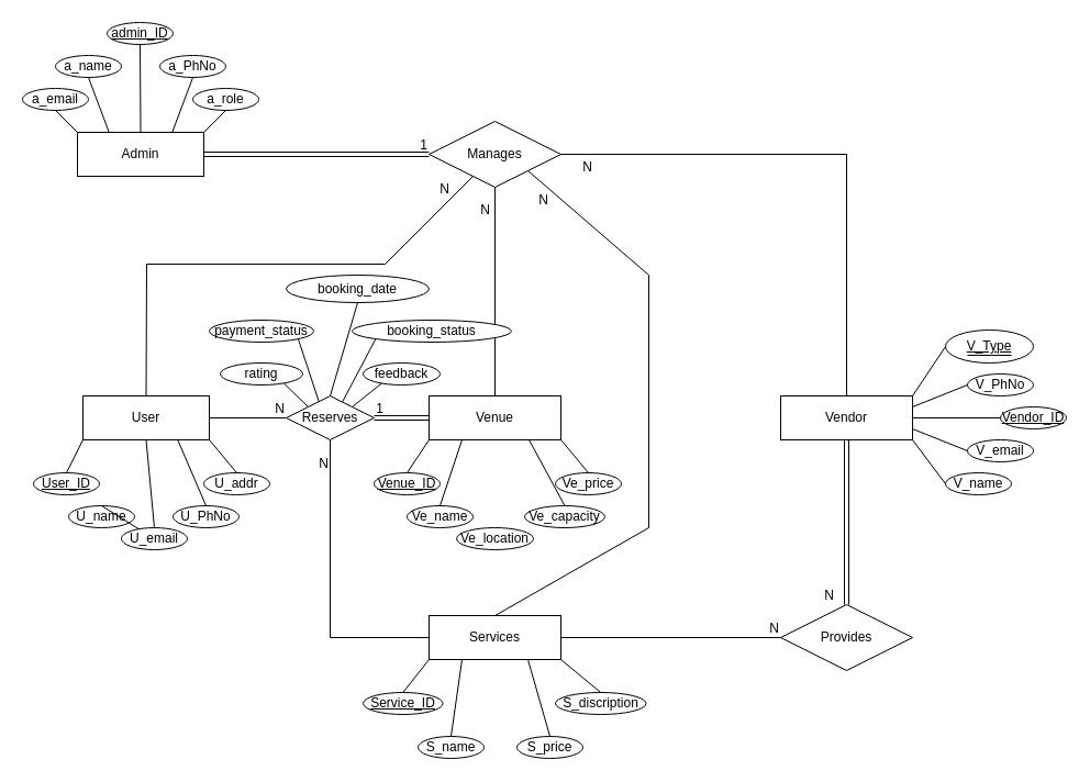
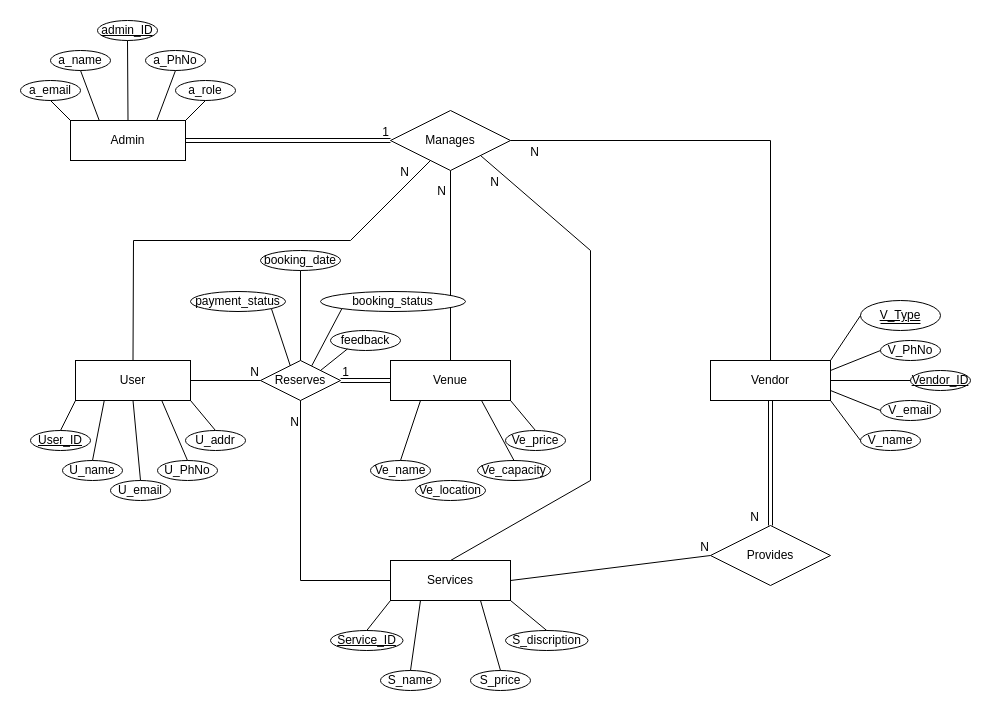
- <mxCell id="79" value="booking_date" style="ellipse;whiteSpace=wrap;html=1;align=center;" parent="1" vertex="1"><mxGeometry x="260" y="250" width="130" height="25" as="geometry" /></mxCell>
+ <mxCell id="79" value="booking_date" style="ellipse;whiteSpace=wrap;html=1;align=center;" parent="1" vertex="1"><mxGeometry x="260" y="250" width="80" height="20" as="geometry" /></mxCell>
- <mxCell id="74" value="rating" style="ellipse;whiteSpace=wrap;html=1;align=center;" parent="1" vertex="1"><mxGeometry x="200" y="330" width="75" height="20" as="geometry" /></mxCell>
- <mxCell id="78" value="" style="endArrow=none;html=1;rounded=0;exitX=0.77;exitY=0.923;exitDx=0;exitDy=0;exitPerimeter=0;entryX=0;entryY=0;entryDx=0;entryDy=0;" parent="1" source="74" target="7" edge="1"><mxGeometry relative="1" as="geometry"><mxPoint x="260" y="350" as="sourcePoint" /><mxPoint x="420" y="350" as="targetPoint" /></mxGeometry></mxCell>
- <mxCell id="60" value="" style="endArrow=none;html=1;rounded=0;exitX=0.5;exitY=0;exitDx=0;exitDy=0;entryX=0;entryY=1;entryDx=0;entryDy=0;" parent="1" source="55" target="3" edge="1"><mxGeometry relative="1" as="geometry"><mxPoint x="340" y="450" as="sourcePoint" /><mxPoint x="395" y="400" as="targetPoint" /></mxGeometry></mxCell>
- <mxCell id="55" value="Venue_ID" style="ellipse;whiteSpace=wrap;html=1;align=center;fontStyle=4;" parent="1" vertex="1"><mxGeometry x="340" y="430" width="60" height="20" as="geometry" /></mxCell>
- <mxCell id="30" value="" style="endArrow=none;html=1;rounded=0;exitX=0.5;exitY=0;exitDx=0;exitDy=0;" parent="1" source="25" target="26" edge="1"><mxGeometry relative="1" as="geometry"><mxPoint x="70" y="440" as="sourcePoint" /><mxPoint x="85" y="410" as="targetPoint" /></mxGeometry></mxCell>
+ <mxCell id="30" value="" style="endArrow=none;html=1;rounded=0;exitX=0.5;exitY=0;exitDx=0;exitDy=0;entryX=0.25;entryY=1;entryDx=0;entryDy=0;" parent="1" source="25" target="2" edge="1"><mxGeometry relative="1" as="geometry"><mxPoint x="70" y="440" as="sourcePoint" /><mxPoint x="85" y="410" as="targetPoint" /></mxGeometry></mxCell>
- <mxCell id="12" value="Provides" style="shape=rhombus;perimeter=rhombusPerimeter;whiteSpace=wrap;html=1;align=center;" parent="1" vertex="1"><mxGeometry x="710" y="550" width="120" height="60" as="geometry" /></mxCell>
+ <mxCell id="12" value="Provides" style="shape=rhombus;perimeter=rhombusPerimeter;whiteSpace=wrap;html=1;align=center;" parent="1" vertex="1"><mxGeometry x="710" y="525" width="120" height="60" as="geometry" /></mxCell>
